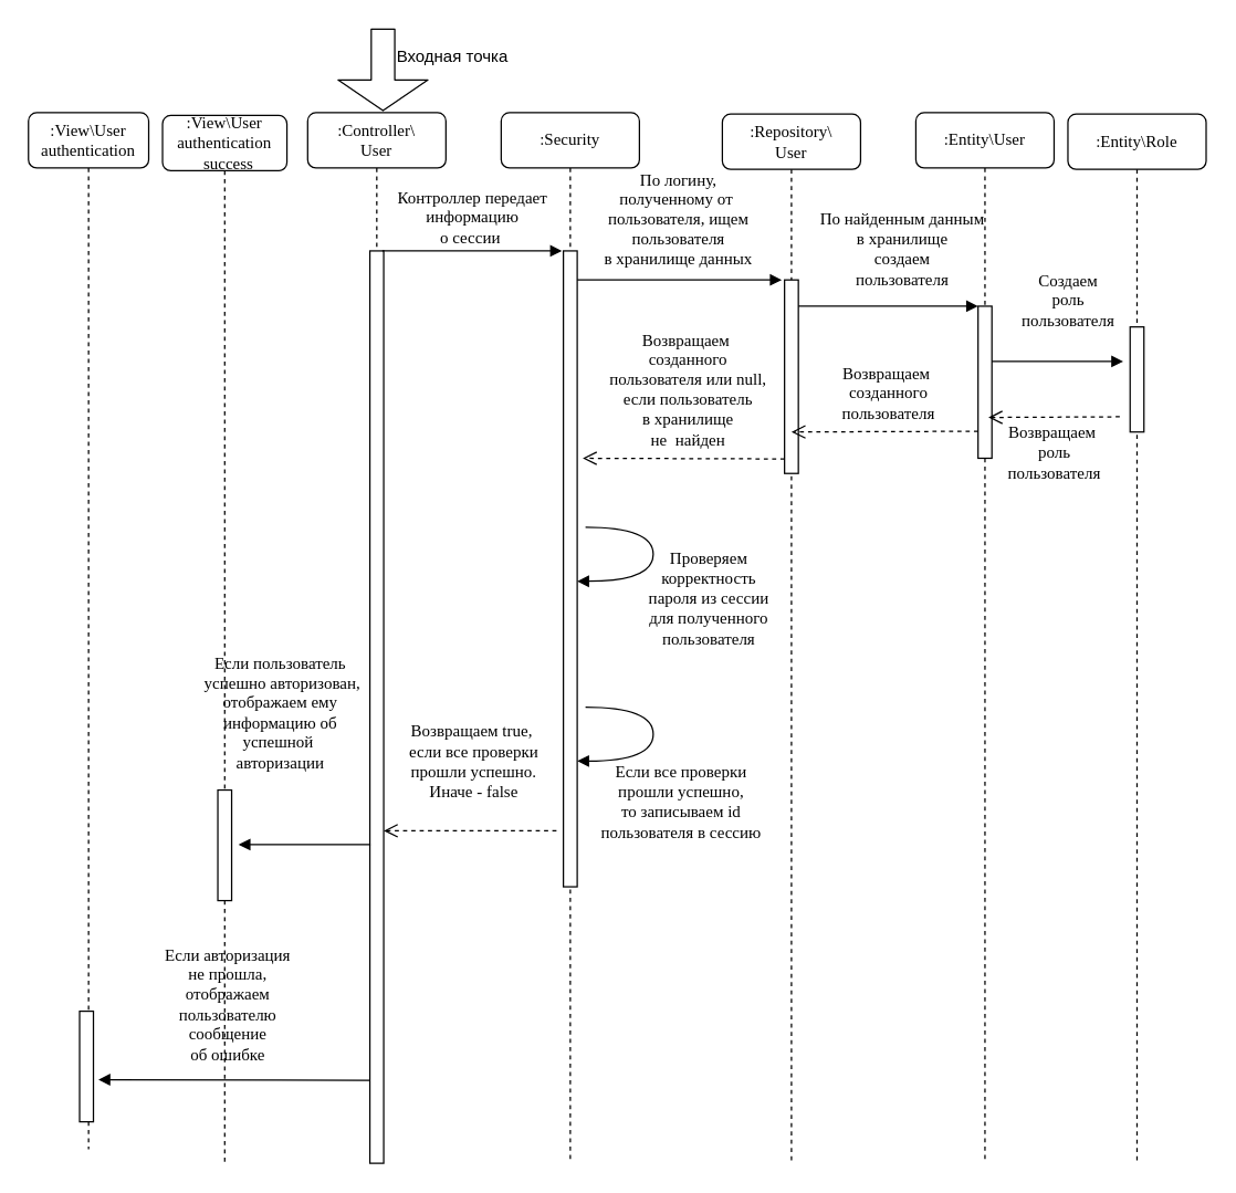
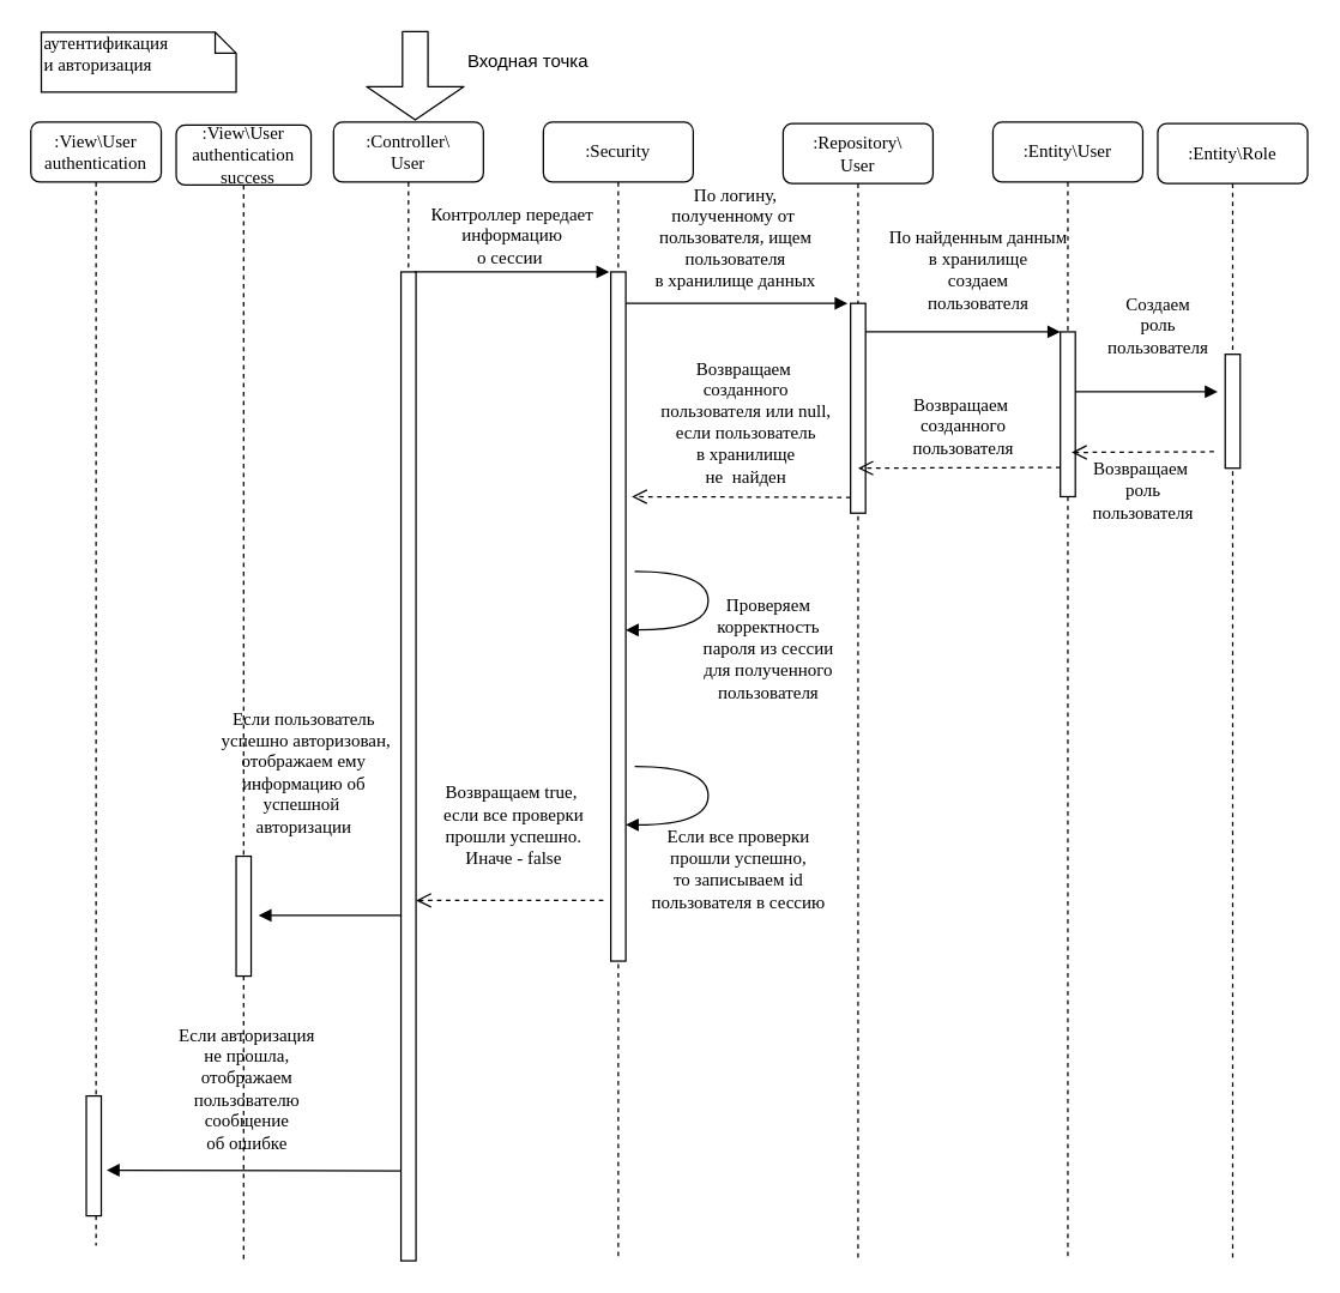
+ <mxCell id="13" value="&lt;div&gt;&lt;span&gt;аутентификация&lt;/span&gt;&lt;/div&gt;&lt;div&gt;&lt;span&gt;и авторизация&lt;/span&gt;&lt;/div&gt;" style="shape=note;whiteSpace=wrap;html=1;size=14;verticalAlign=top;align=left;spacingTop=-6;rounded=0;shadow=0;comic=0;labelBackgroundColor=none;strokeColor=#000000;strokeWidth=1;fillColor=#FFFFFF;fontFamily=Verdana;fontSize=12;fontColor=#000000;" parent="1" vertex="1"><mxGeometry x="27" y="21" width="130" height="40" as="geometry" /></mxCell>
- <mxCell id="25" value="Входная точка" style="text;html=1;strokeColor=none;fillColor=none;align=center;verticalAlign=middle;whiteSpace=wrap;rounded=0;" vertex="1" parent="1"><mxGeometry x="277" y="31" width="100" height="20" as="geometry" /></mxCell>
+ <mxCell id="25" value="Входная точка" style="text;html=1;strokeColor=none;fillColor=none;align=center;verticalAlign=middle;whiteSpace=wrap;rounded=0;" vertex="1" parent="1"><mxGeometry x="302" y="31" width="100" height="20" as="geometry" /></mxCell>
